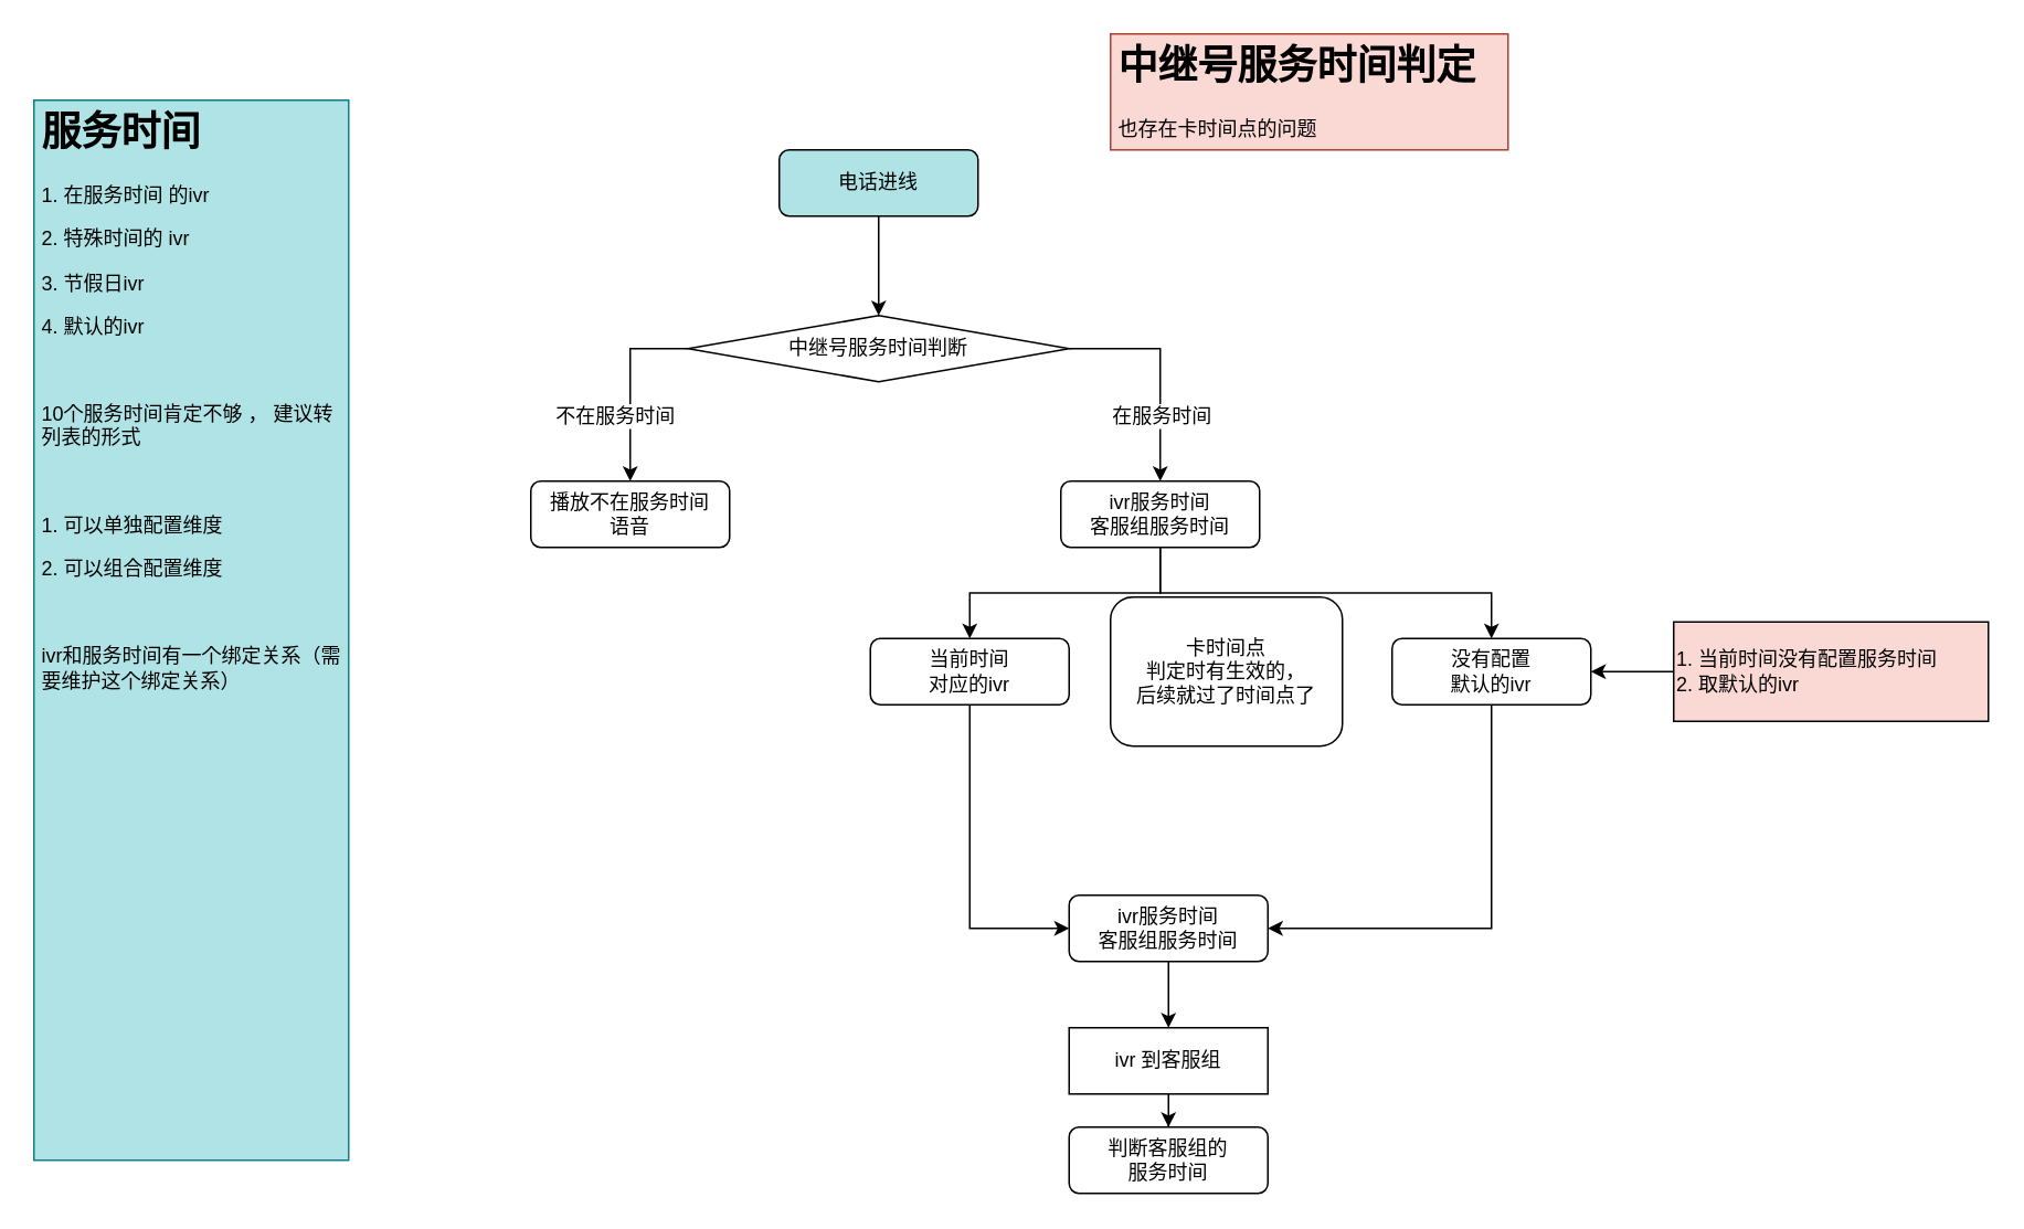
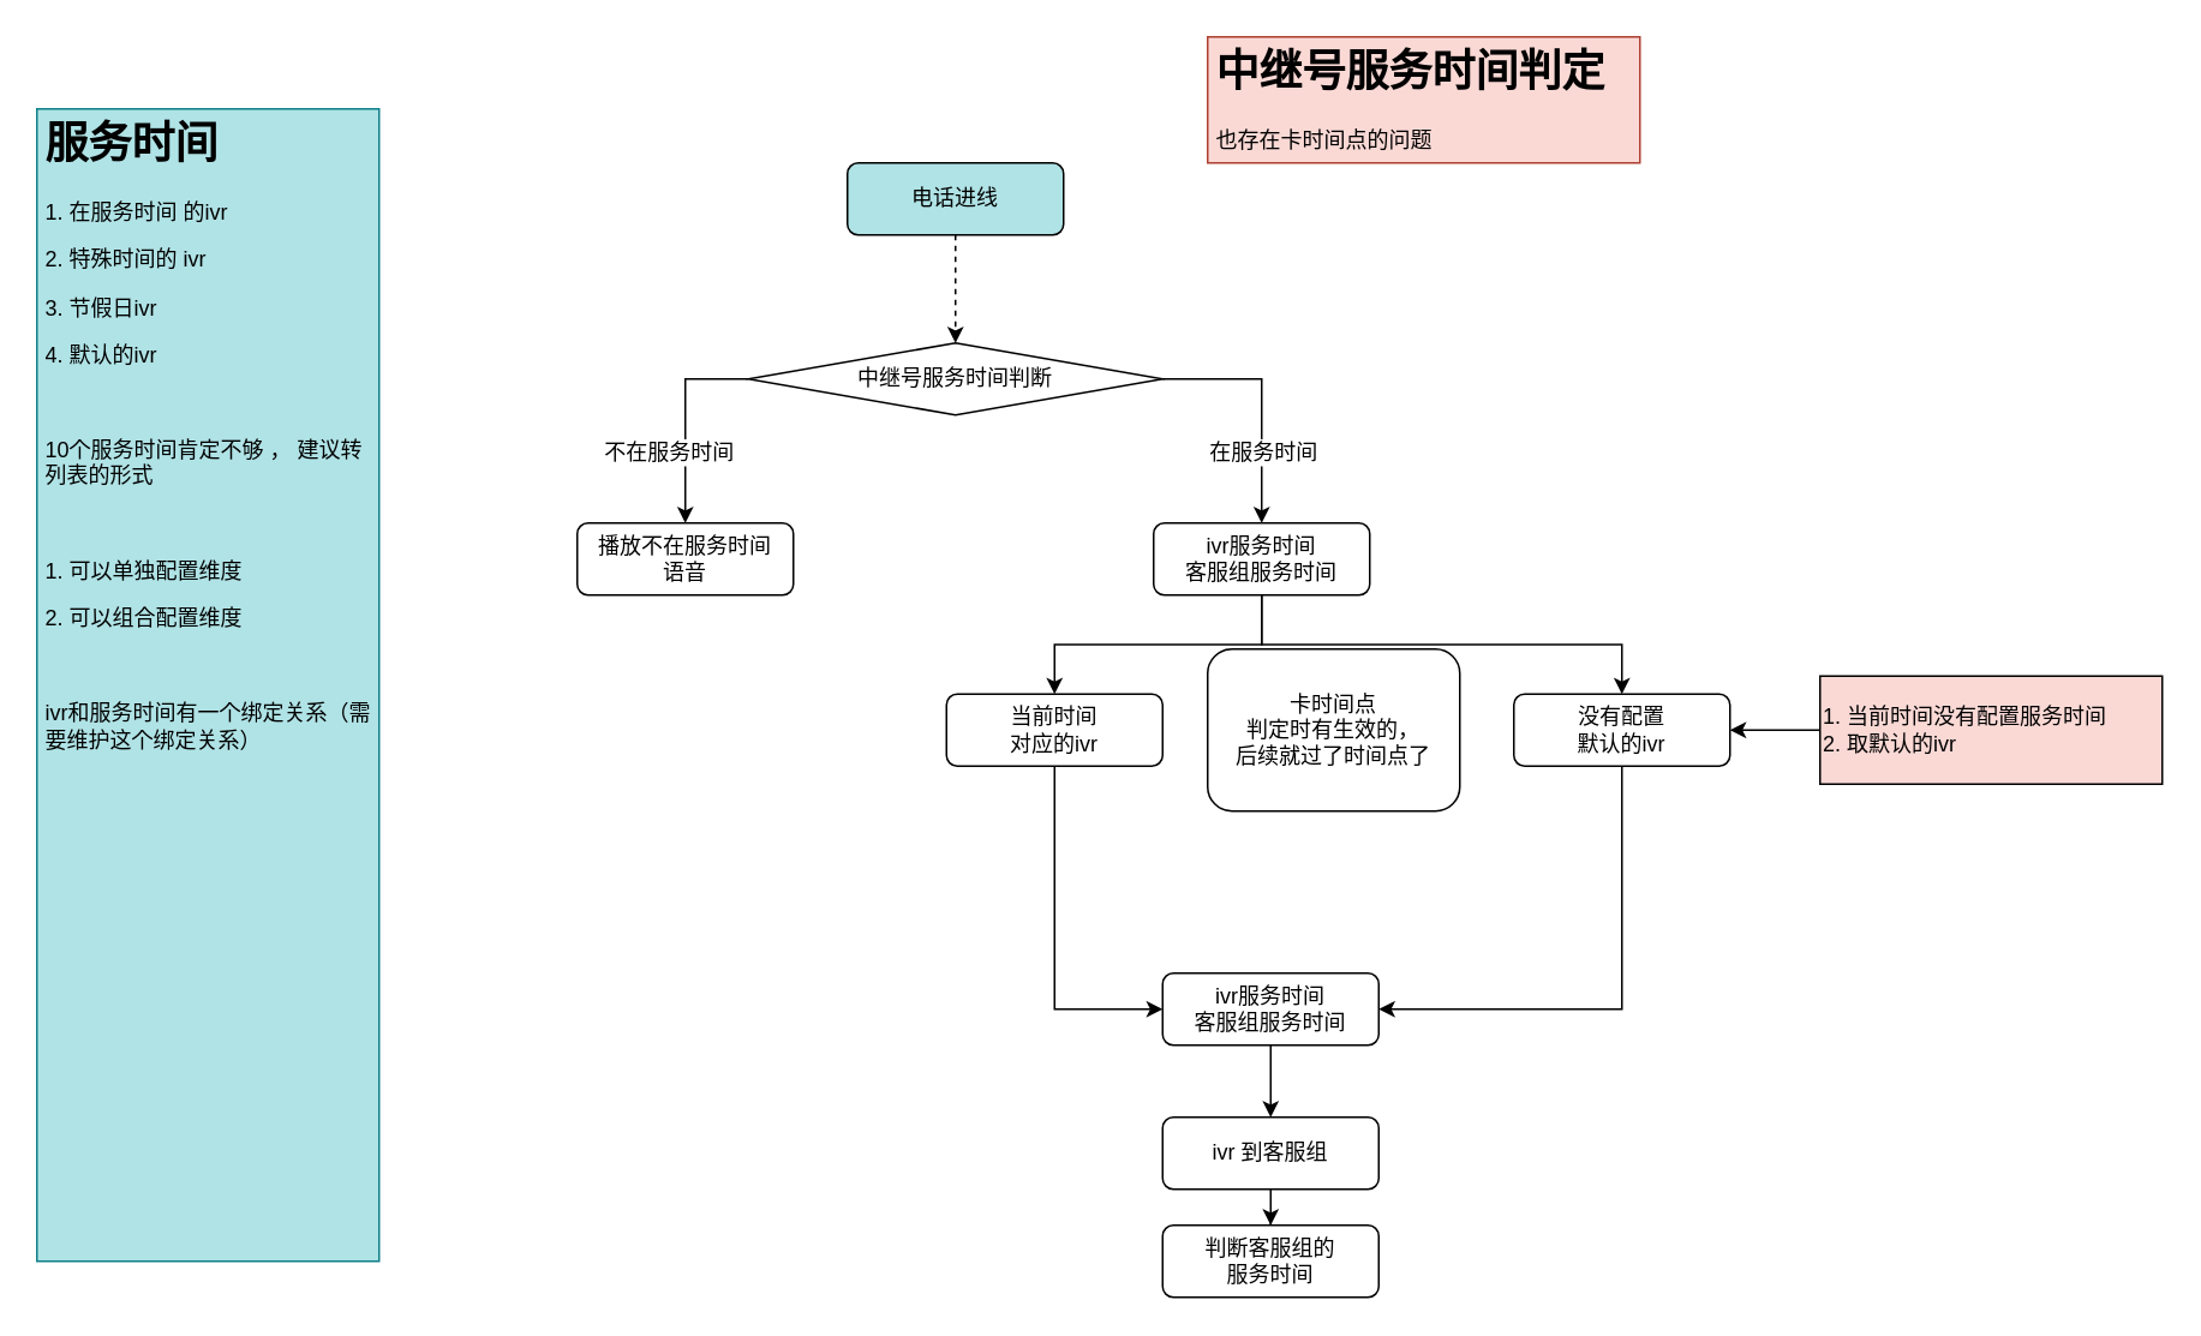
- <mxCell id="2" style="edgeStyle=orthogonalEdgeStyle;rounded=0;orthogonalLoop=1;jettySize=auto;html=1;entryX=0.5;entryY=0;entryDx=0;entryDy=0;" edge="1" parent="1" source="3" target="8"><mxGeometry relative="1" as="geometry" /></mxCell>
+ <mxCell id="2" style="edgeStyle=orthogonalEdgeStyle;rounded=0;orthogonalLoop=1;jettySize=auto;html=1;entryX=0.5;entryY=0;entryDx=0;entryDy=0;dashed=1;" edge="1" parent="1" source="3" target="8"><mxGeometry relative="1" as="geometry" /></mxCell>
- <mxCell id="25" value="ivr 到客服组" style="whiteSpace=wrap;html=1;fontSize=12;glass=0;strokeWidth=1;shadow=0;rounded=0;" vertex="1" parent="1"><mxGeometry x="645" y="620" width="120" height="40" as="geometry" /></mxCell>
+ <mxCell id="25" value="ivr 到客服组" style="rounded=1;whiteSpace=wrap;html=1;fontSize=12;glass=0;strokeWidth=1;shadow=0;" vertex="1" parent="1"><mxGeometry x="645" y="620" width="120" height="40" as="geometry" /></mxCell>
